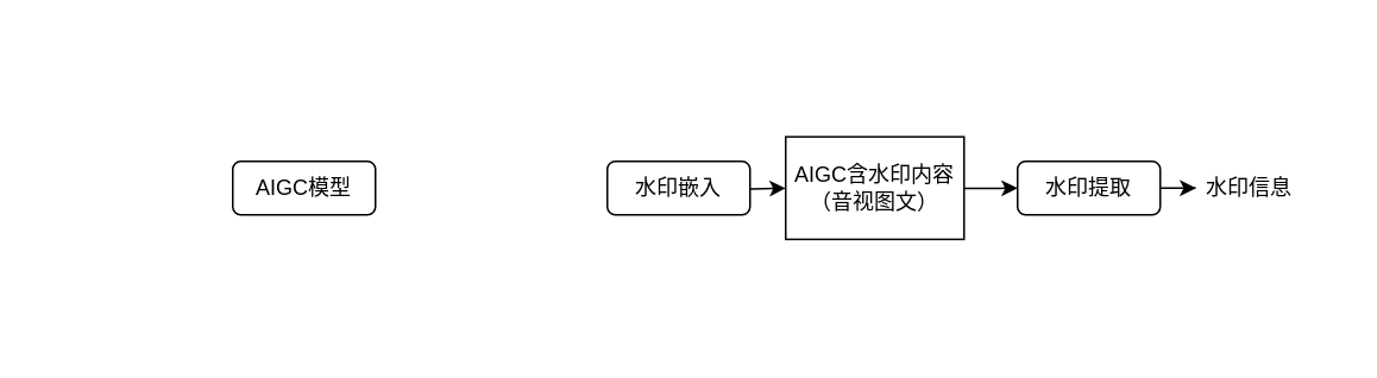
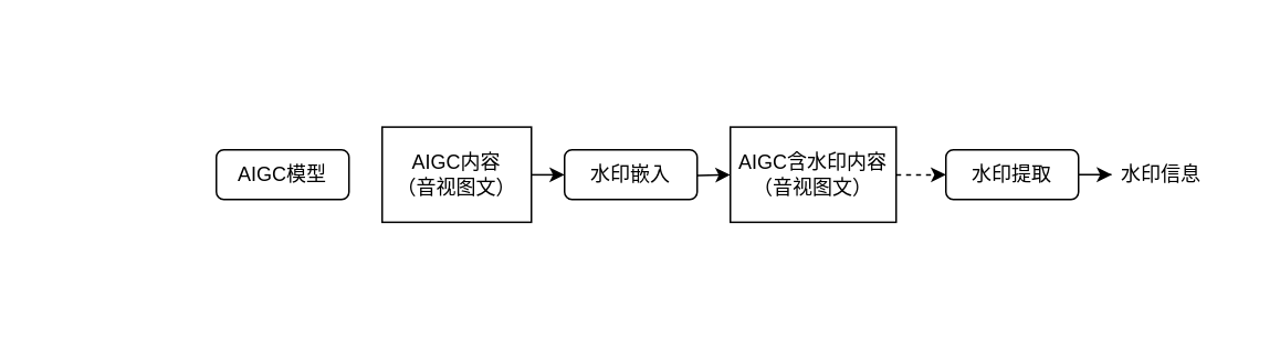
+ <mxCell id="4" value="AIGC内容&lt;br&gt;（音视图文）" style="rounded=0;whiteSpace=wrap;html=1;" vertex="1" parent="1"><mxGeometry x="230" y="76.25" width="90" height="57.5" as="geometry" /></mxCell>
+ <mxCell id="3" value="" style="edgeStyle=orthogonalEdgeStyle;rounded=0;orthogonalLoop=1;jettySize=auto;html=1;" edge="1" parent="1" source="4" target="6"><mxGeometry relative="1" as="geometry" /></mxCell>
- <mxCell id="7" value="" style="edgeStyle=orthogonalEdgeStyle;rounded=0;orthogonalLoop=1;jettySize=auto;html=1;" edge="1" parent="1" source="8" target="10"><mxGeometry relative="1" as="geometry" /></mxCell>
+ <mxCell id="7" value="" style="edgeStyle=orthogonalEdgeStyle;rounded=0;orthogonalLoop=1;jettySize=auto;html=1;dashed=1;" edge="1" parent="1" source="8" target="10"><mxGeometry relative="1" as="geometry" /></mxCell>
